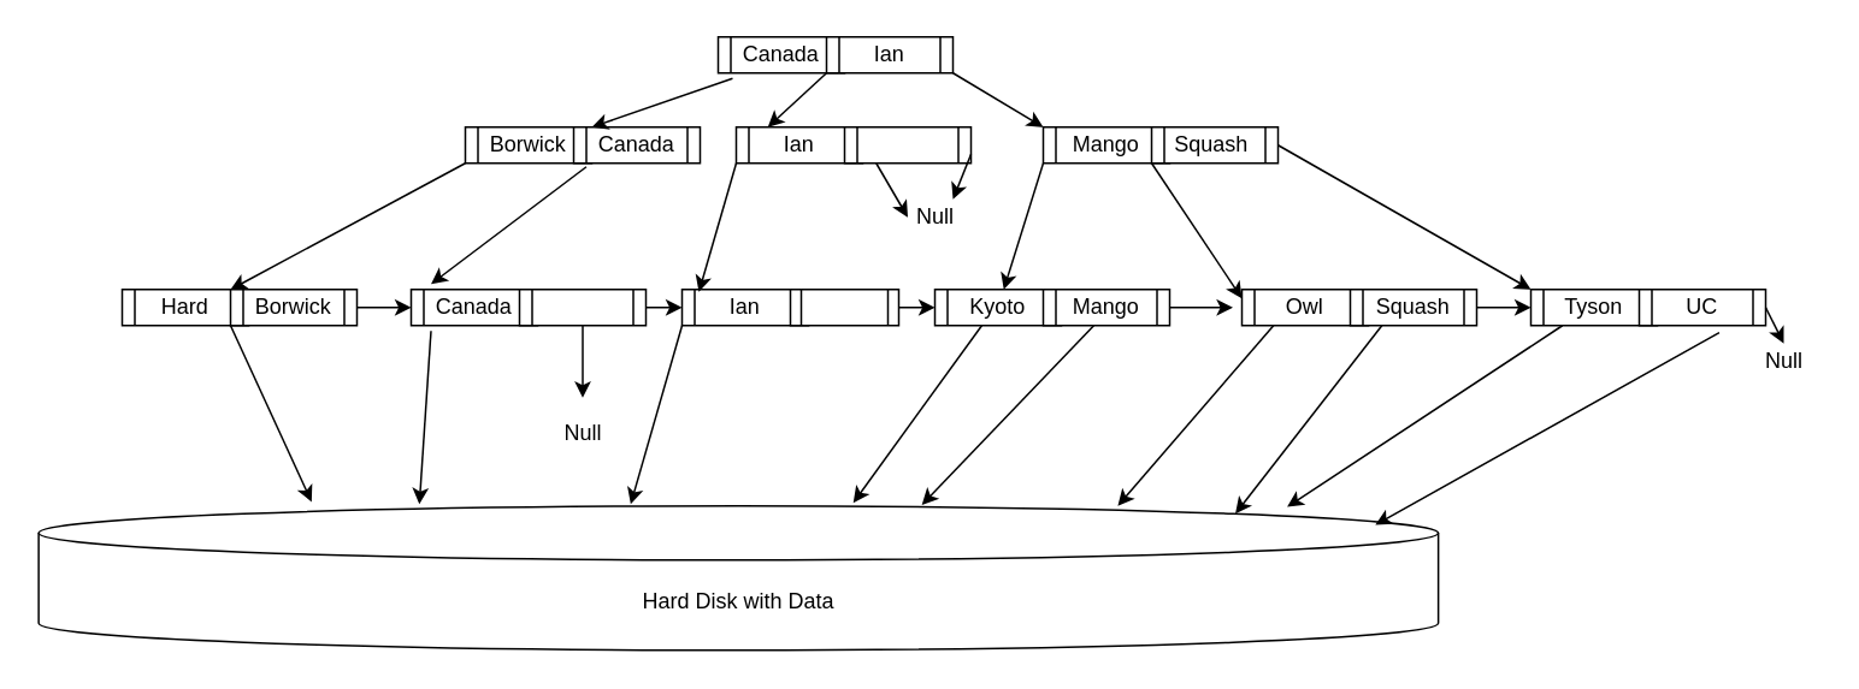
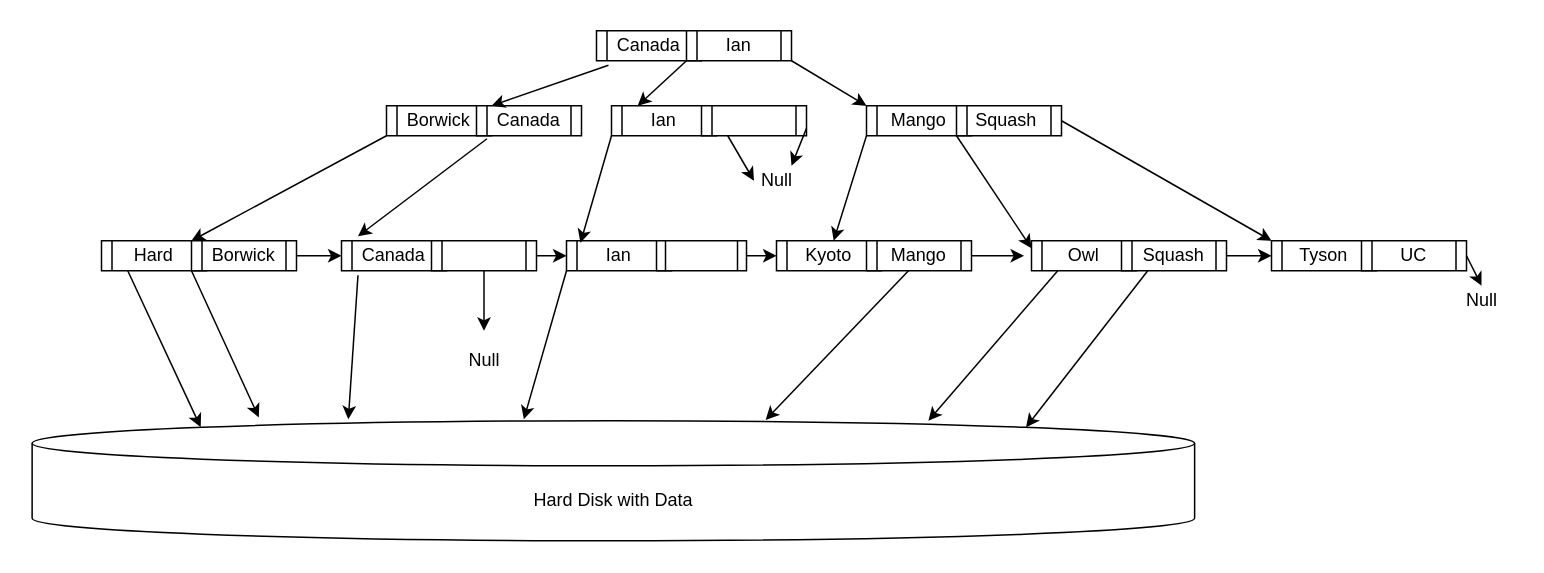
- <mxCell id="14" value="" style="endArrow=classic;html=1;exitX=0.371;exitY=1;exitDx=0;exitDy=0;exitPerimeter=0;entryX=0.582;entryY=-0.021;entryDx=0;entryDy=0;entryPerimeter=0;" edge="1" parent="1" source="7" target="2"><mxGeometry width="50" height="50" relative="1" as="geometry"><mxPoint x="492" y="260" as="sourcePoint" /><mxPoint x="542" y="210" as="targetPoint" /></mxGeometry></mxCell>
+ <mxCell id="11" value="" style="endArrow=classic;html=1;exitX=0.25;exitY=1;exitDx=0;exitDy=0;entryX=0.145;entryY=0;entryDx=0;entryDy=4.35;entryPerimeter=0;" edge="1" parent="1" source="5" target="2"><mxGeometry width="50" height="50" relative="1" as="geometry"><mxPoint x="477" y="470" as="sourcePoint" /><mxPoint x="527" y="420" as="targetPoint" /></mxGeometry></mxCell>
- <mxCell id="38" value="" style="endArrow=classic;html=1;entryX=0.892;entryY=0.007;entryDx=0;entryDy=0;entryPerimeter=0;exitX=0.25;exitY=1;exitDx=0;exitDy=0;" edge="1" parent="1" source="36" target="2"><mxGeometry width="50" height="50" relative="1" as="geometry"><mxPoint x="537" y="370" as="sourcePoint" /><mxPoint x="587" y="320" as="targetPoint" /></mxGeometry></mxCell>
- <mxCell id="39" value="" style="endArrow=classic;html=1;exitX=0.633;exitY=1.195;exitDx=0;exitDy=0;exitPerimeter=0;entryX=0.955;entryY=0.132;entryDx=0;entryDy=0;entryPerimeter=0;" edge="1" parent="1" source="37" target="2"><mxGeometry width="50" height="50" relative="1" as="geometry"><mxPoint x="537" y="370" as="sourcePoint" /><mxPoint x="957" y="210" as="targetPoint" /></mxGeometry></mxCell>
